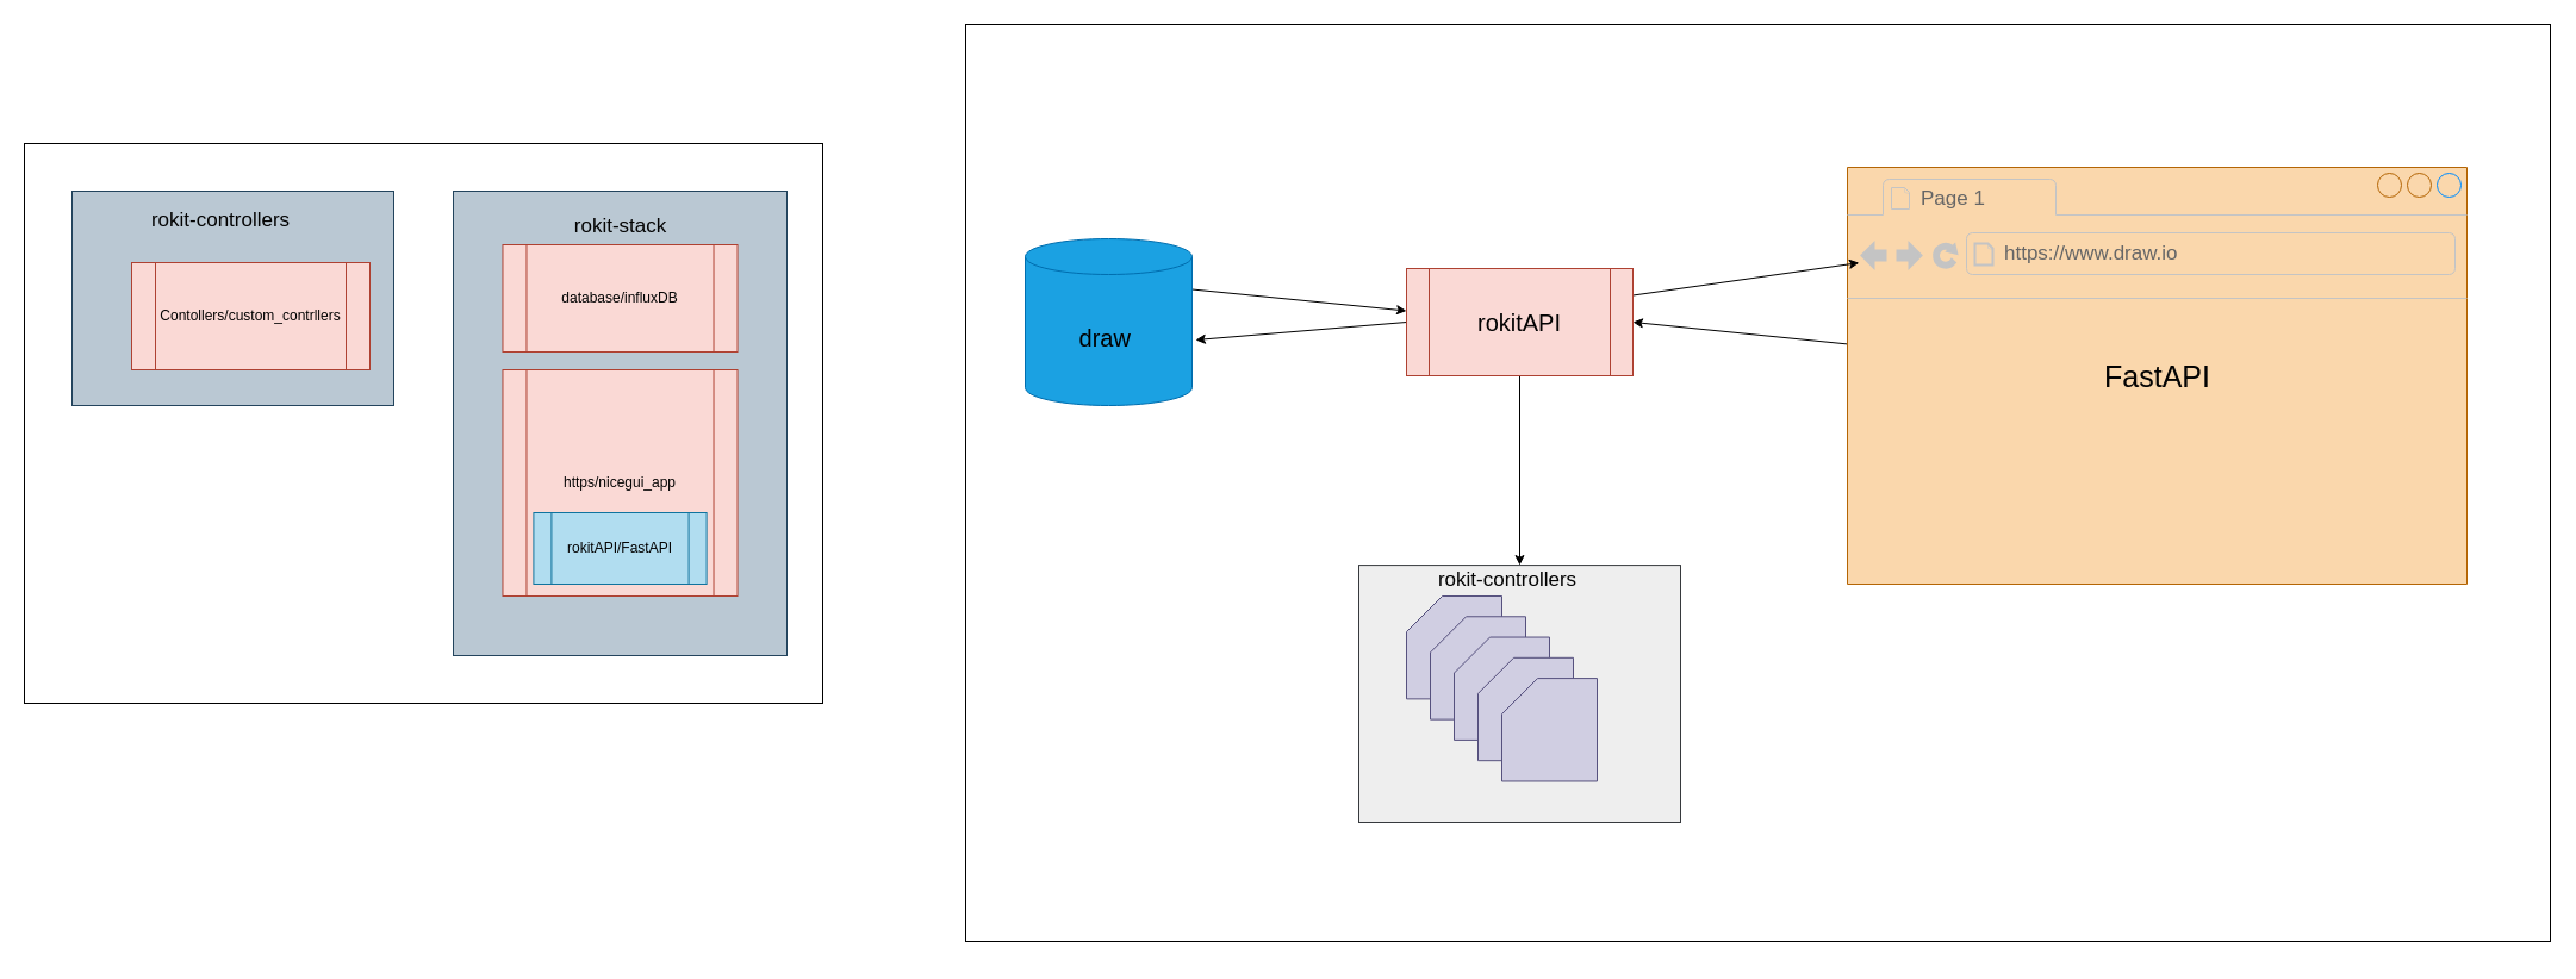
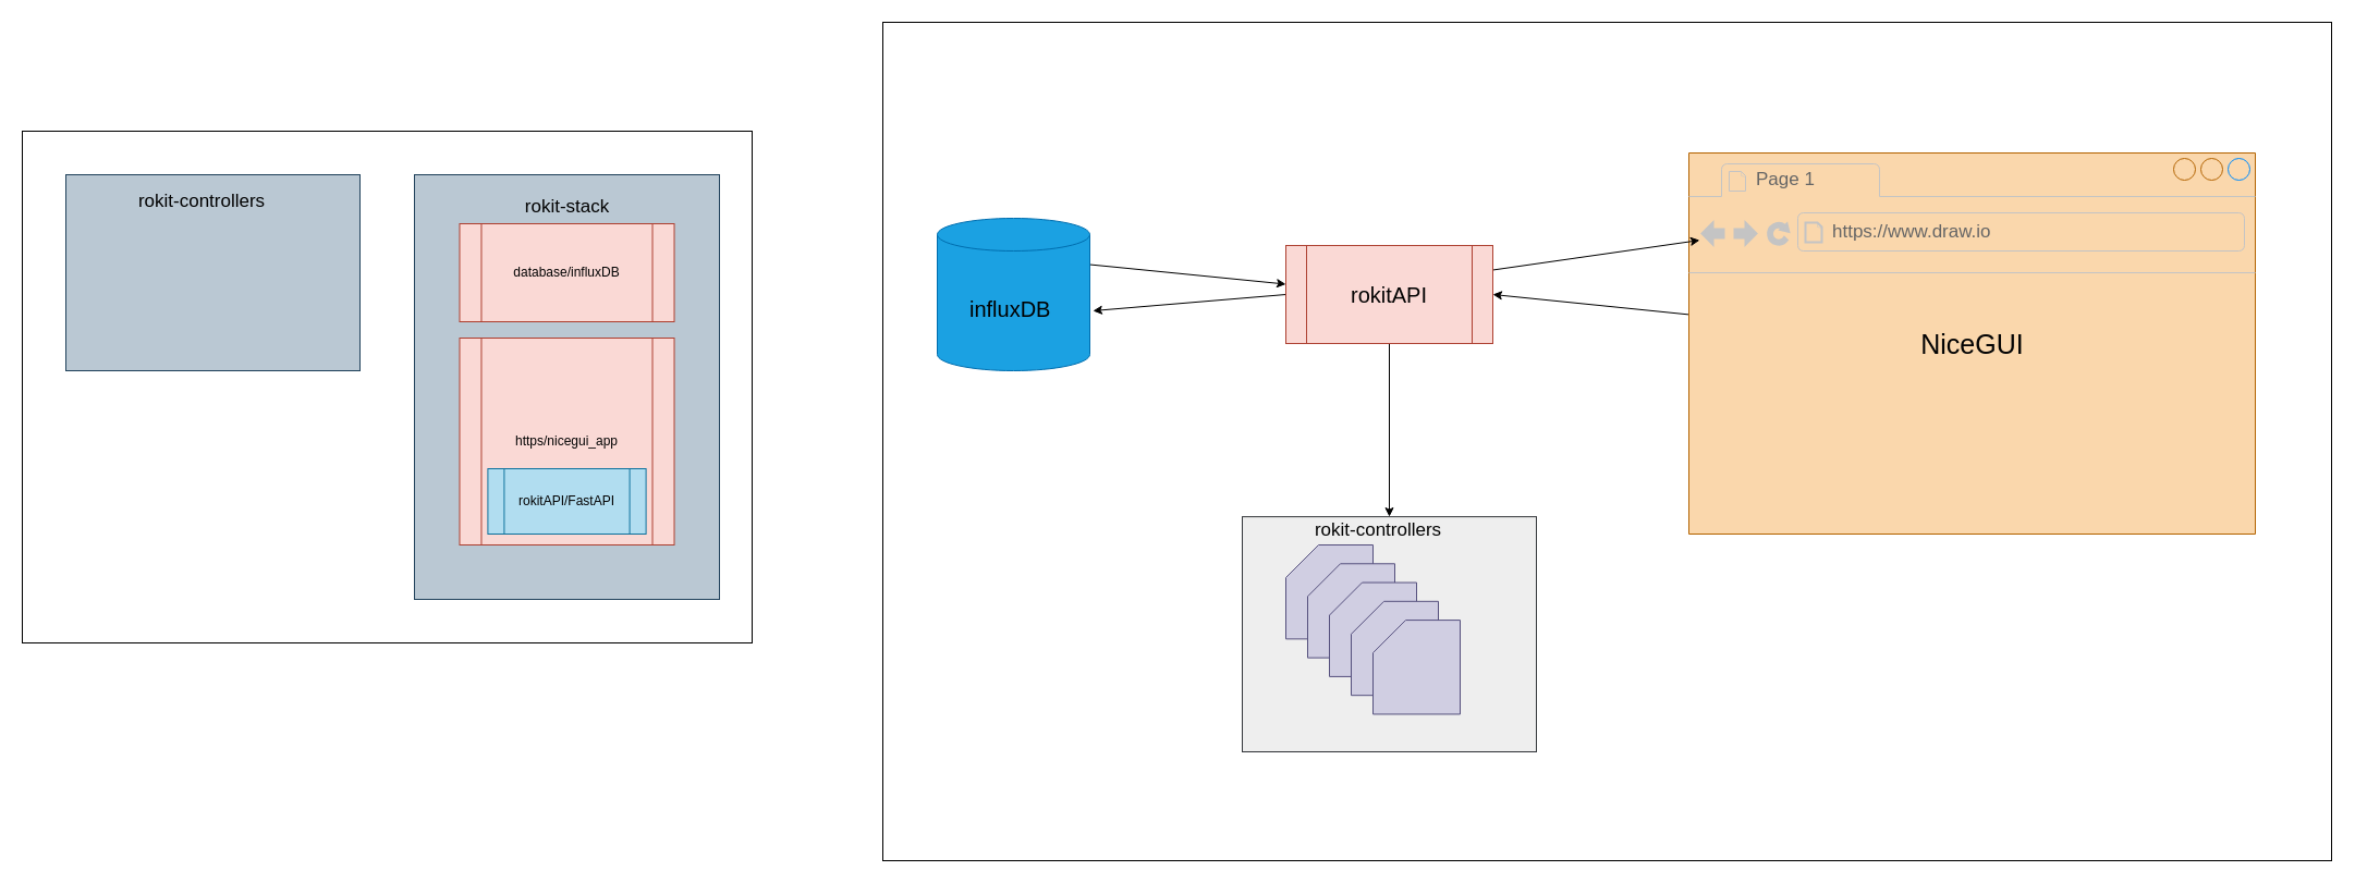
- <mxCell id="14" value="Page 1" style="strokeWidth=1;shadow=0;dashed=0;align=center;html=1;shape=mxgraph.mockup.containers.anchor;fontSize=17;fontColor=#666666;align=left;strokeColor=#000000;gradientColor=none;" parent="13" vertex="1"><mxGeometry x="60" y="12" width="175" height="30" as="geometry" /></mxCell>
+ <mxCell id="14" value="Page 1" style="strokeWidth=1;shadow=0;dashed=0;align=center;html=1;shape=mxgraph.mockup.containers.anchor;fontSize=17;fontColor=#666666;align=left;strokeColor=#000000;gradientColor=none;" parent="13" vertex="1"><mxGeometry x="60" y="12" width="110" height="26" as="geometry" /></mxCell>
- <mxCell id="22" value="&lt;font color=&quot;#030303&quot;&gt;Contollers/custom_contrllers&lt;/font&gt;" style="shape=process;whiteSpace=wrap;html=1;backgroundOutline=1;strokeColor=#ae4132;fillColor=#fad9d5;" parent="20" vertex="1"><mxGeometry x="50" y="60" width="200" height="90" as="geometry" /></mxCell>
- <mxCell id="11" value="&lt;font style=&quot;font-size: 20px;&quot; color=&quot;#000000&quot;&gt;draw&amp;nbsp;&lt;/font&gt;" style="shape=cylinder3;whiteSpace=wrap;html=1;boundedLbl=1;backgroundOutline=1;size=15;fillColor=#1ba1e2;fontColor=#ffffff;strokeColor=#006EAF;" parent="1" vertex="1"><mxGeometry x="860" y="200" width="140" height="140" as="geometry" /></mxCell>
+ <mxCell id="11" value="&lt;font style=&quot;font-size: 20px;&quot; color=&quot;#000000&quot;&gt;influxDB&amp;nbsp;&lt;/font&gt;" style="shape=cylinder3;whiteSpace=wrap;html=1;boundedLbl=1;backgroundOutline=1;size=15;fillColor=#1ba1e2;fontColor=#ffffff;strokeColor=#006EAF;" parent="1" vertex="1"><mxGeometry x="860" y="200" width="140" height="140" as="geometry" /></mxCell>
- <mxCell id="13" value="&lt;font style=&quot;font-size: 25px;&quot; color=&quot;#030303&quot;&gt;FastAPI&lt;/font&gt;" style="strokeWidth=1;shadow=0;dashed=0;align=center;html=1;shape=mxgraph.mockup.containers.browserWindow;rSize=0;strokeColor2=#008cff;strokeColor3=#c4c4c4;mainText=,;recursiveResize=0;strokeColor=#b46504;fillColor=#fad7ac;" parent="1" vertex="1"><mxGeometry x="1550" y="140" width="520" height="350" as="geometry" /></mxCell>
+ <mxCell id="13" value="&lt;font style=&quot;font-size: 25px;&quot; color=&quot;#030303&quot;&gt;NiceGUI&lt;/font&gt;" style="strokeWidth=1;shadow=0;dashed=0;align=center;html=1;shape=mxgraph.mockup.containers.browserWindow;rSize=0;strokeColor2=#008cff;strokeColor3=#c4c4c4;mainText=,;recursiveResize=0;strokeColor=#b46504;fillColor=#fad7ac;" parent="1" vertex="1"><mxGeometry x="1550" y="140" width="520" height="350" as="geometry" /></mxCell>
